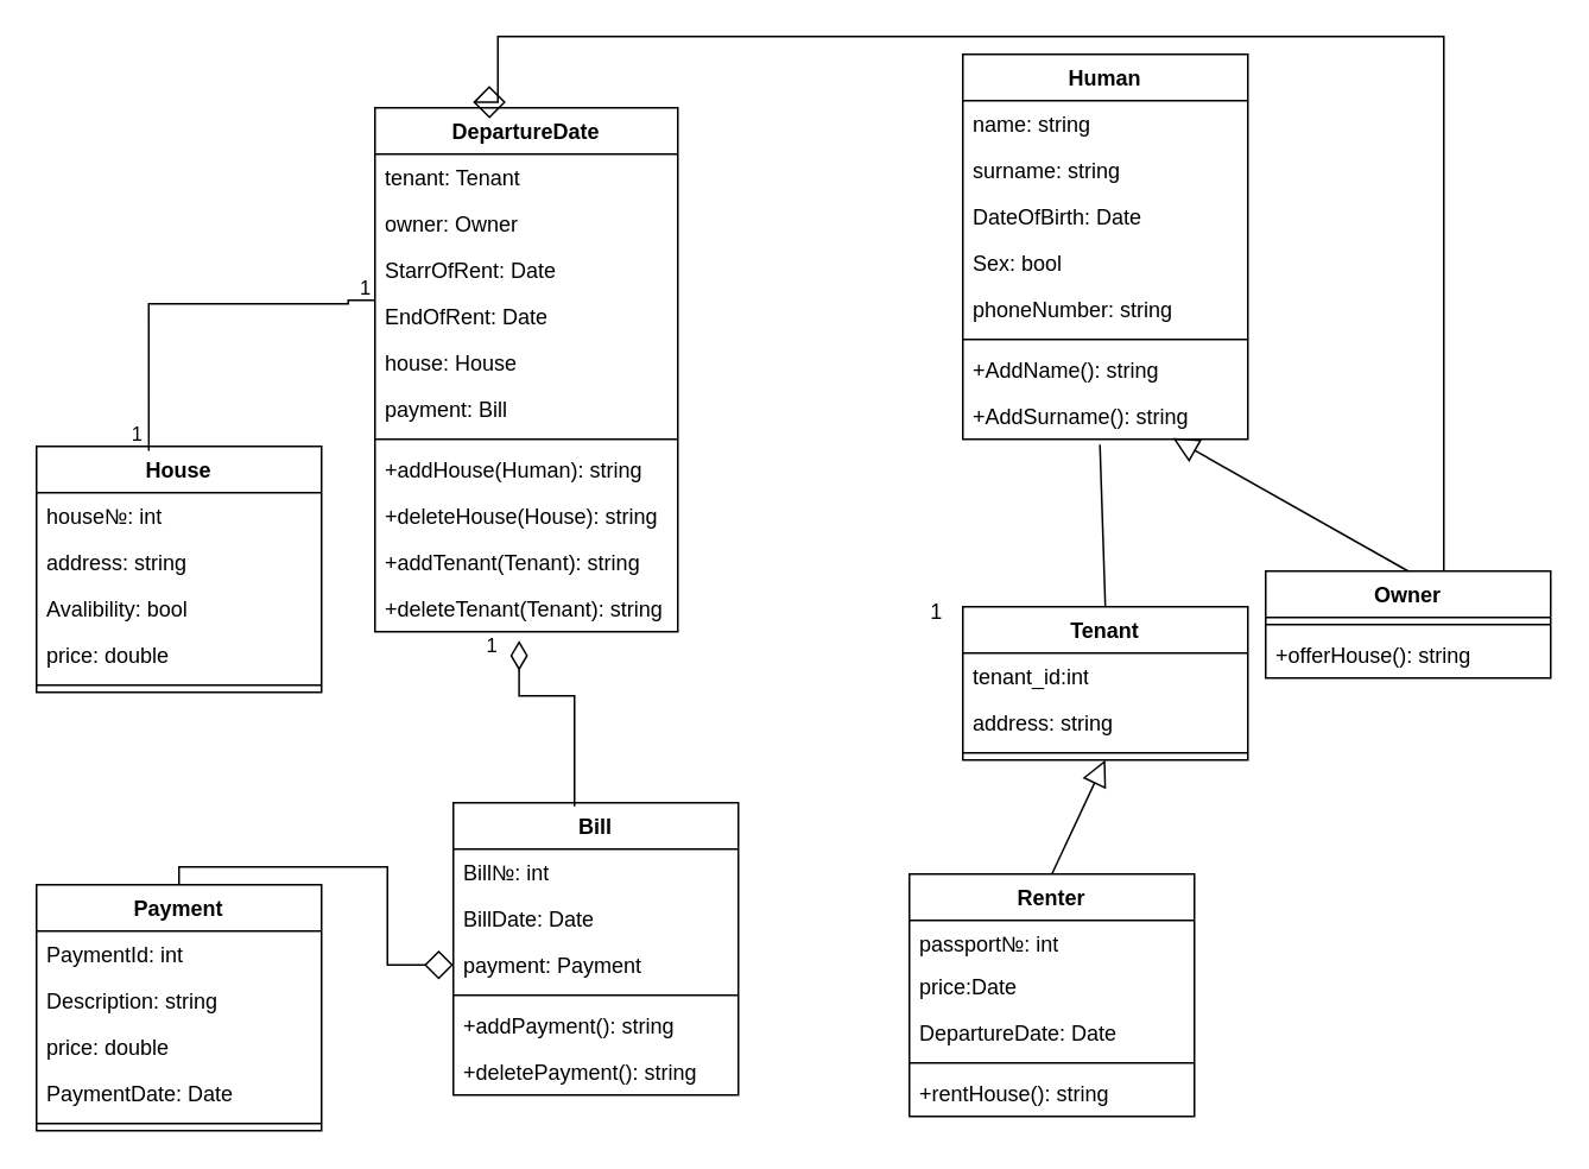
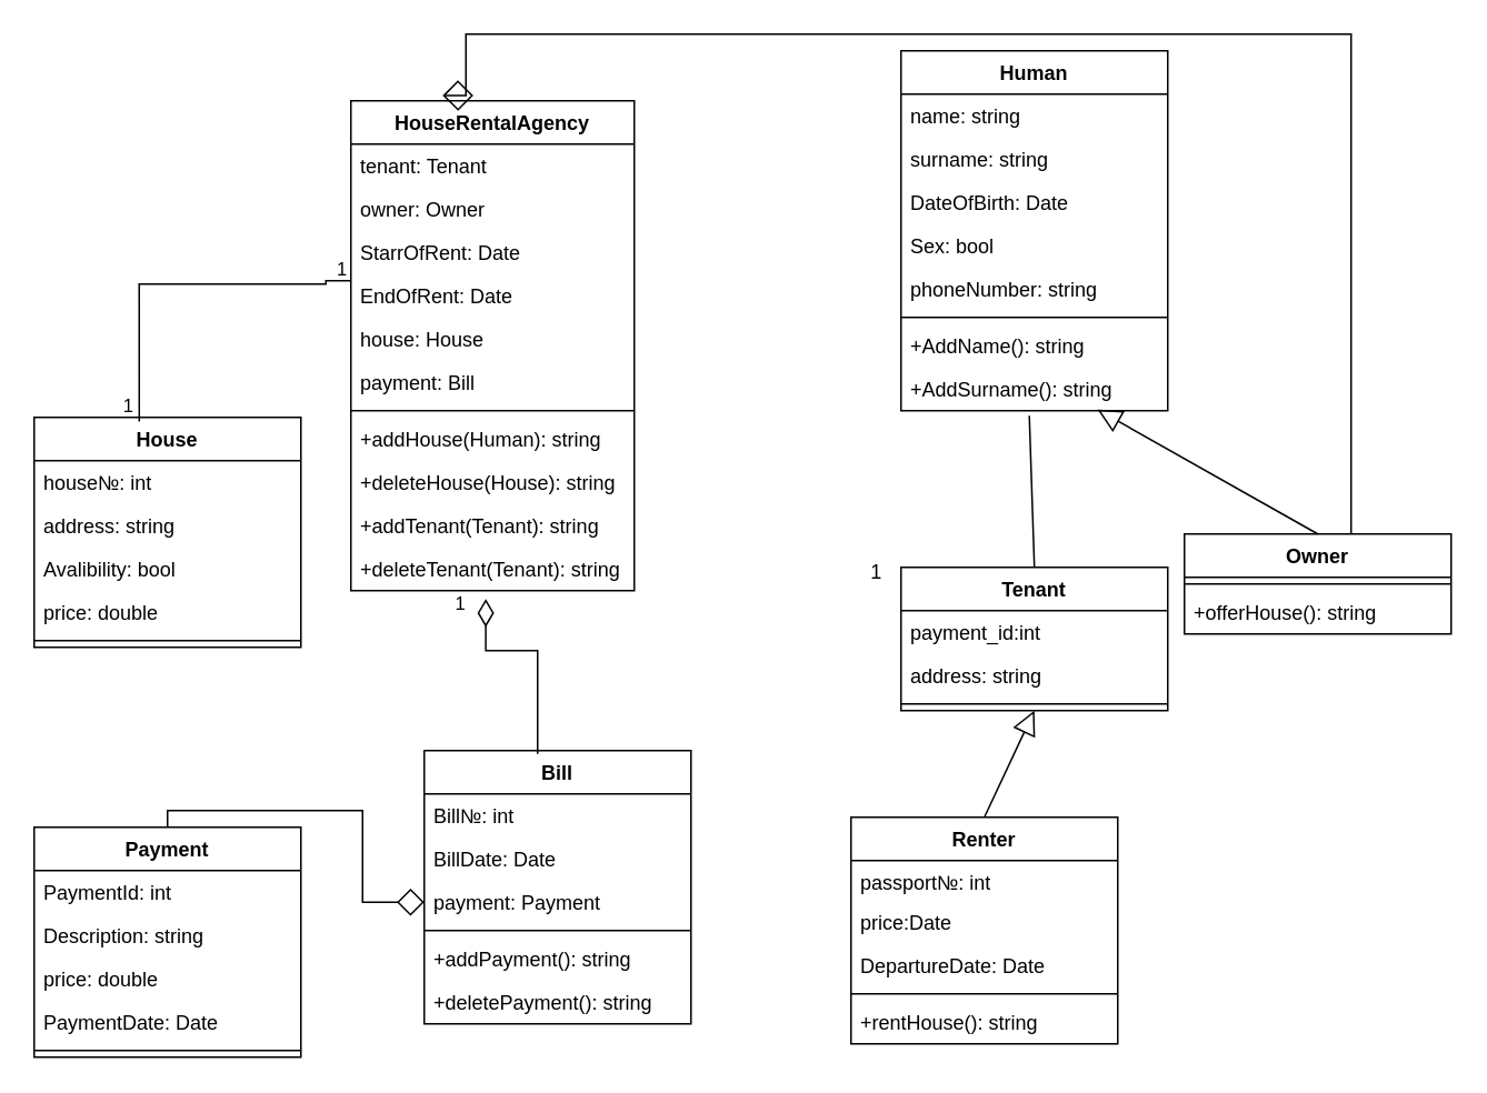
- <mxCell id="2" value="DepartureDate" style="swimlane;fontStyle=1;align=center;verticalAlign=top;childLayout=stackLayout;horizontal=1;startSize=26;horizontalStack=0;resizeParent=1;resizeParentMax=0;resizeLast=0;collapsible=1;marginBottom=0;whiteSpace=wrap;html=1;" vertex="1" parent="1"><mxGeometry x="210" y="60" width="170" height="294" as="geometry"><mxRectangle x="310" y="50" width="160" height="30" as="alternateBounds" /></mxGeometry></mxCell>
+ <mxCell id="2" value="HouseRentalAgency" style="swimlane;fontStyle=1;align=center;verticalAlign=top;childLayout=stackLayout;horizontal=1;startSize=26;horizontalStack=0;resizeParent=1;resizeParentMax=0;resizeLast=0;collapsible=1;marginBottom=0;whiteSpace=wrap;html=1;" vertex="1" parent="1"><mxGeometry x="210" y="60" width="170" height="294" as="geometry"><mxRectangle x="310" y="50" width="160" height="30" as="alternateBounds" /></mxGeometry></mxCell>
- <mxCell id="24" value="tenant_id:int" style="text;strokeColor=none;fillColor=none;align=left;verticalAlign=top;spacingLeft=4;spacingRight=4;overflow=hidden;rotatable=0;points=[[0,0.5],[1,0.5]];portConstraint=eastwest;whiteSpace=wrap;html=1;" vertex="1" parent="23"><mxGeometry y="26" width="160" height="26" as="geometry" /></mxCell>
+ <mxCell id="24" value="payment_id:int" style="text;strokeColor=none;fillColor=none;align=left;verticalAlign=top;spacingLeft=4;spacingRight=4;overflow=hidden;rotatable=0;points=[[0,0.5],[1,0.5]];portConstraint=eastwest;whiteSpace=wrap;html=1;" vertex="1" parent="23"><mxGeometry y="26" width="160" height="26" as="geometry" /></mxCell>
